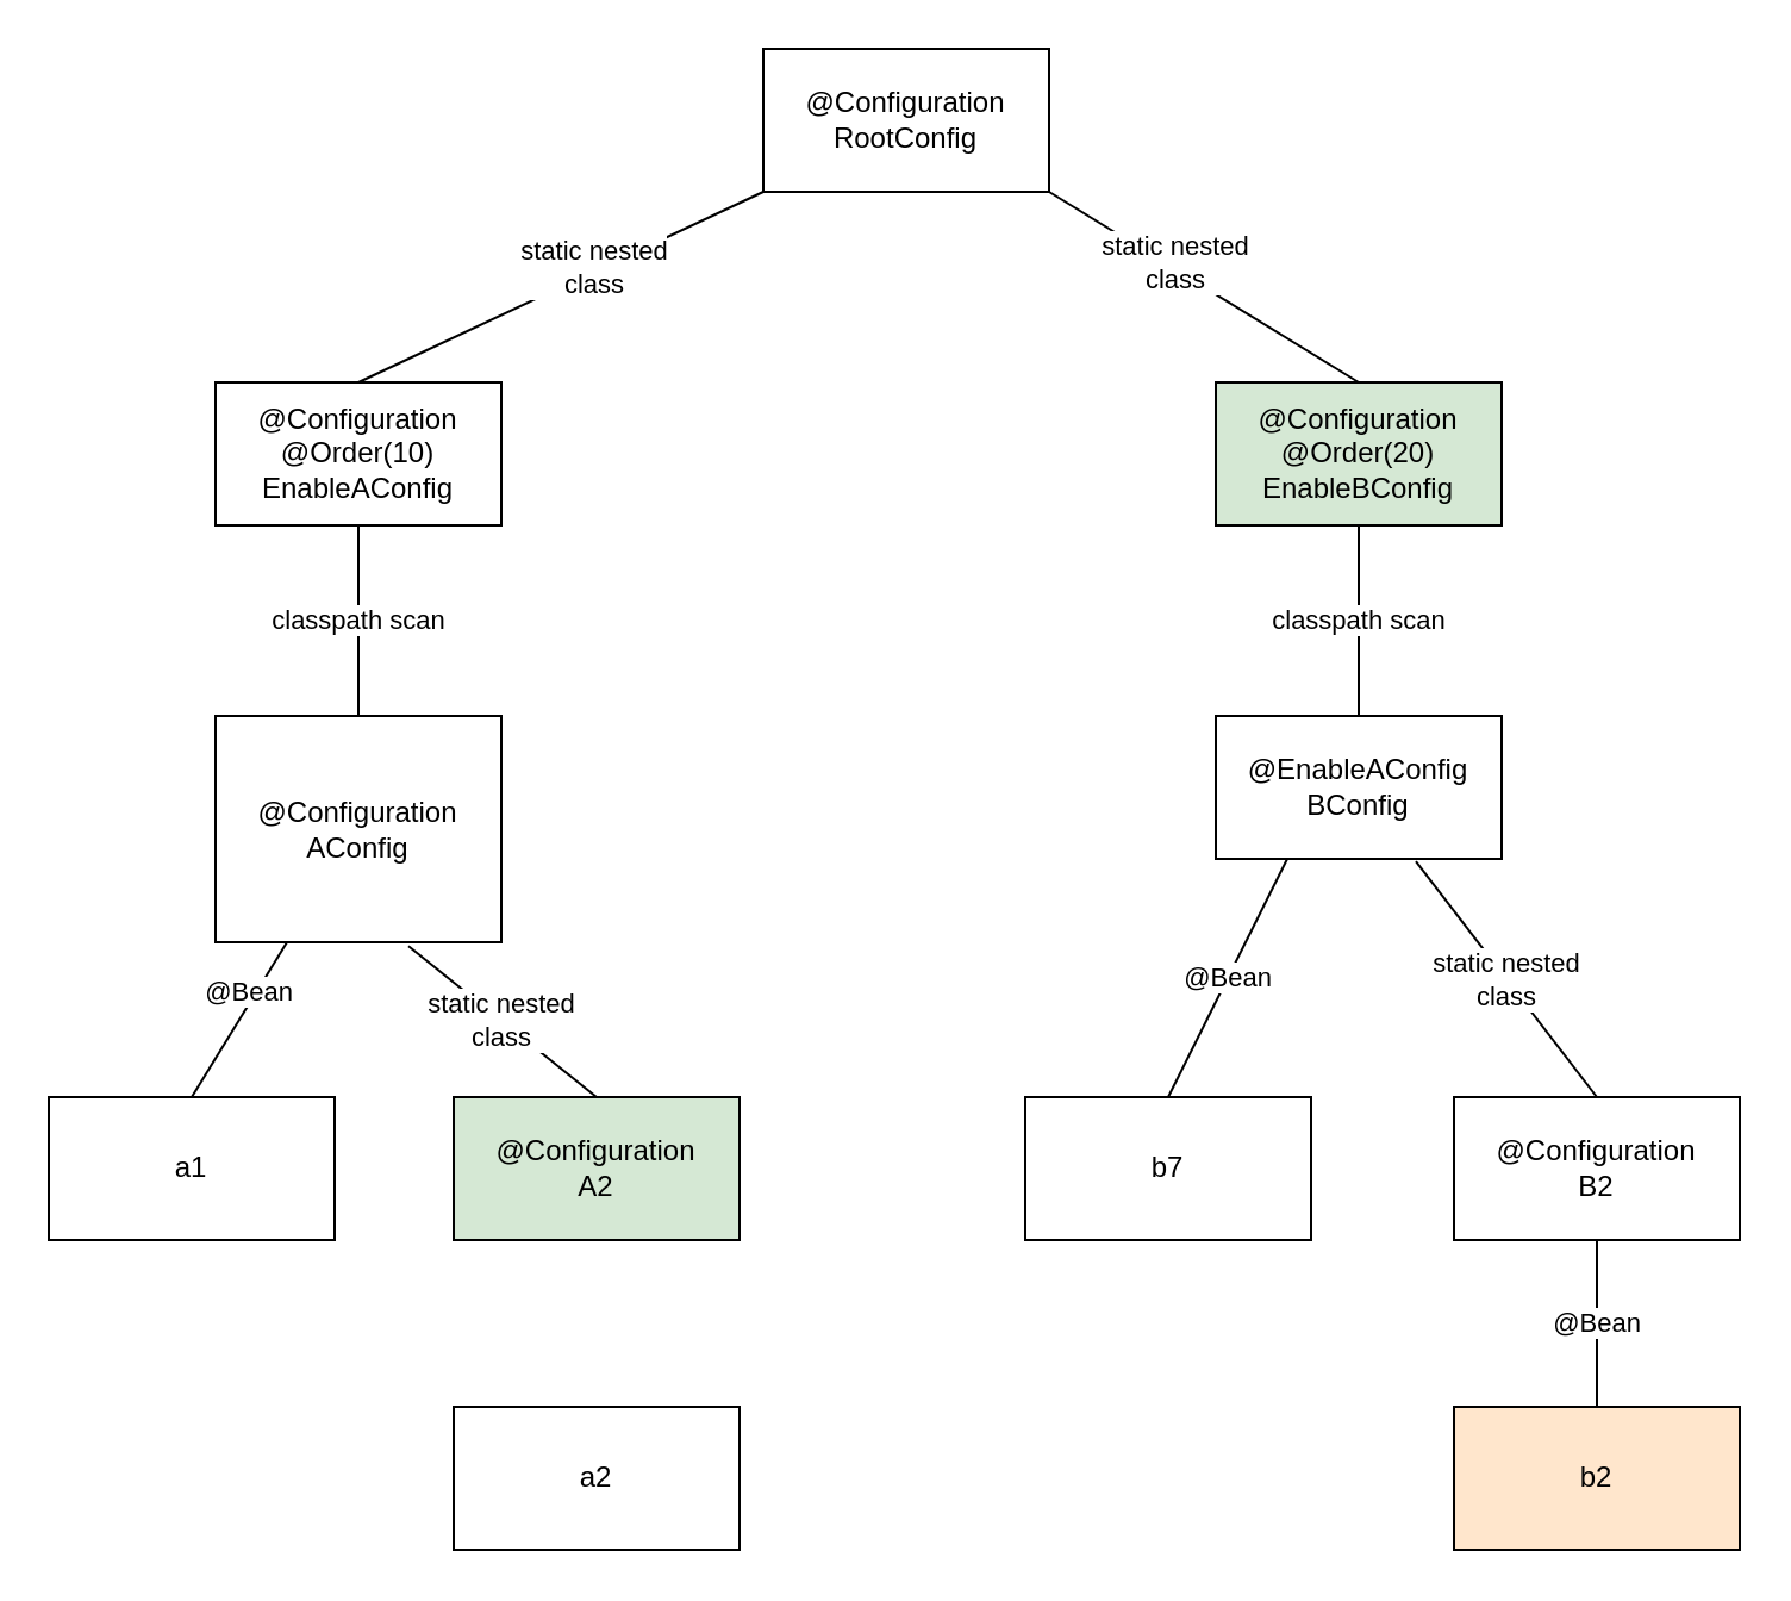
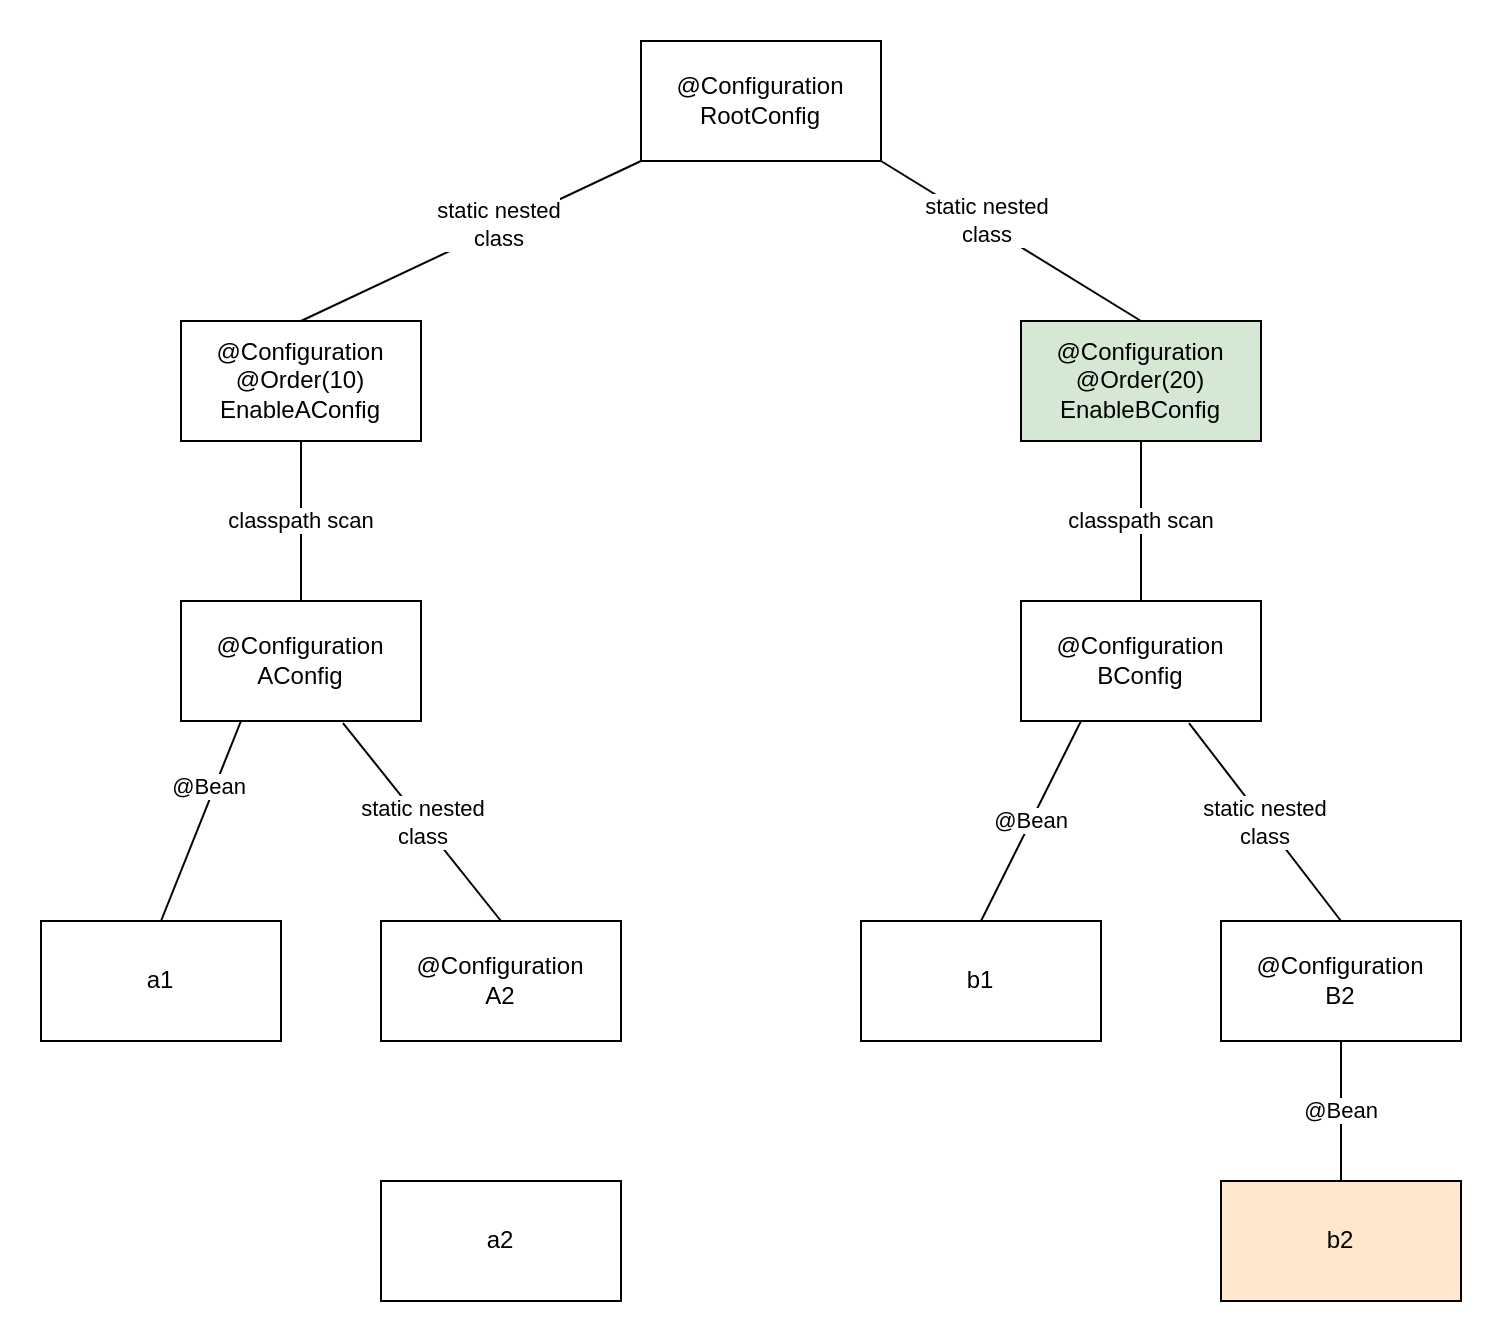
- <mxCell id="6" value="@EnableAConfig&lt;br&gt;BConfig" style="rounded=0;whiteSpace=wrap;html=1;" parent="1" vertex="1"><mxGeometry x="510" y="300" width="120" height="60" as="geometry" /></mxCell>
+ <mxCell id="6" value="@Configuration&lt;br&gt;BConfig" style="rounded=0;whiteSpace=wrap;html=1;" parent="1" vertex="1"><mxGeometry x="510" y="300" width="120" height="60" as="geometry" /></mxCell>
- <mxCell id="10" value="@Configuration&lt;br&gt;AConfig" style="rounded=0;whiteSpace=wrap;html=1;" parent="1" vertex="1"><mxGeometry x="90" y="300" width="120" height="95" as="geometry" /></mxCell>
+ <mxCell id="10" value="@Configuration&lt;br&gt;AConfig" style="rounded=0;whiteSpace=wrap;html=1;" parent="1" vertex="1"><mxGeometry x="90" y="300" width="120" height="60" as="geometry" /></mxCell>
- <mxCell id="12" value="@Configuration&lt;br&gt;A2" style="rounded=0;whiteSpace=wrap;html=1;fillColor=#d5e8d4;" parent="1" vertex="1"><mxGeometry x="190" y="460" width="120" height="60" as="geometry" /></mxCell>
+ <mxCell id="12" value="@Configuration&lt;br&gt;A2" style="rounded=0;whiteSpace=wrap;html=1;" parent="1" vertex="1"><mxGeometry x="190" y="460" width="120" height="60" as="geometry" /></mxCell>
- <mxCell id="19" value="b7" style="rounded=0;whiteSpace=wrap;html=1;" parent="1" vertex="1"><mxGeometry x="430" y="460" width="120" height="60" as="geometry" /></mxCell>
+ <mxCell id="19" value="b1" style="rounded=0;whiteSpace=wrap;html=1;" parent="1" vertex="1"><mxGeometry x="430" y="460" width="120" height="60" as="geometry" /></mxCell>
